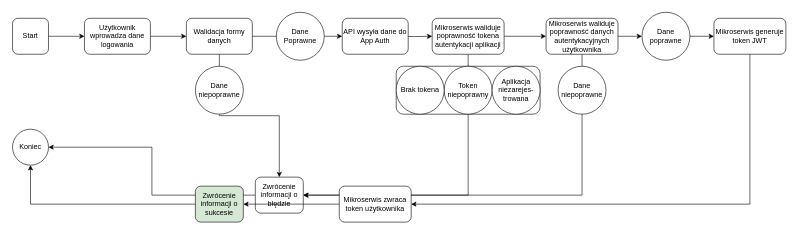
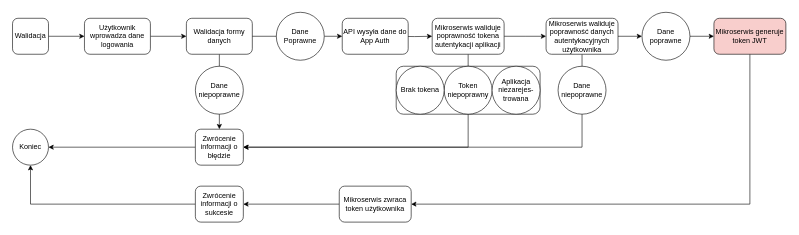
- <mxCell id="4" value="Start" style="rounded=1;whiteSpace=wrap;html=1;" vertex="1" parent="1"><mxGeometry x="20" y="30" width="60" height="60" as="geometry" /></mxCell>
+ <mxCell id="4" value="Walidacja" style="rounded=1;whiteSpace=wrap;html=1;" vertex="1" parent="1"><mxGeometry x="20" y="30" width="60" height="60" as="geometry" /></mxCell>
- <mxCell id="29" value="Mikroserwis generuje token JWT" style="rounded=1;whiteSpace=wrap;html=1;" vertex="1" parent="1"><mxGeometry x="1190" y="30" width="120" height="60" as="geometry" /></mxCell>
+ <mxCell id="29" value="Mikroserwis generuje token JWT" style="rounded=1;whiteSpace=wrap;html=1;fillColor=#f8cecc;" vertex="1" parent="1"><mxGeometry x="1190" y="30" width="120" height="60" as="geometry" /></mxCell>
- <mxCell id="11" value="Zwrócenie informacji o błędzie" style="rounded=1;whiteSpace=wrap;html=1;" vertex="1" parent="1"><mxGeometry x="425" y="295" width="80" height="60" as="geometry" /></mxCell>
+ <mxCell id="11" value="Zwrócenie informacji o błędzie" style="rounded=1;whiteSpace=wrap;html=1;" vertex="1" parent="1"><mxGeometry x="325" y="215" width="80" height="60" as="geometry" /></mxCell>
- <mxCell id="35" value="Zwrócenie informacji o sukcesie" style="rounded=1;whiteSpace=wrap;html=1;fillColor=#d5e8d4;" vertex="1" parent="1"><mxGeometry x="325" y="310" width="80" height="60" as="geometry" /></mxCell>
+ <mxCell id="35" value="Zwrócenie informacji o sukcesie" style="rounded=1;whiteSpace=wrap;html=1;" vertex="1" parent="1"><mxGeometry x="325" y="310" width="80" height="60" as="geometry" /></mxCell>
